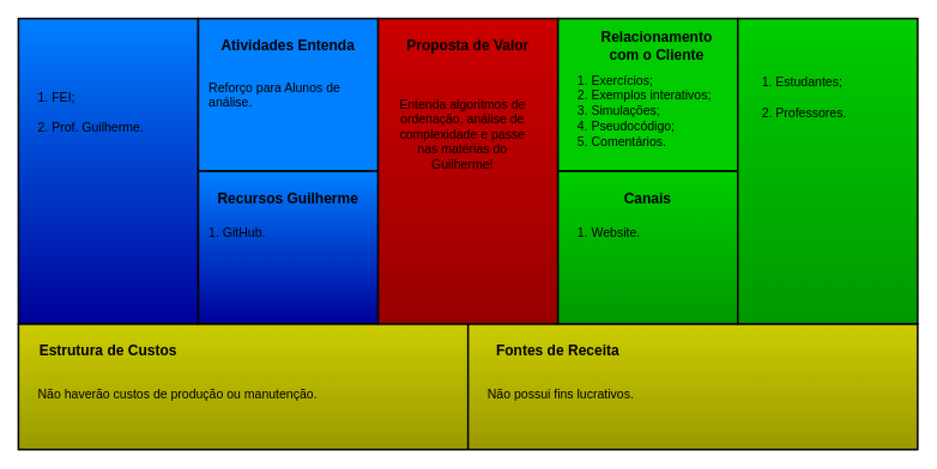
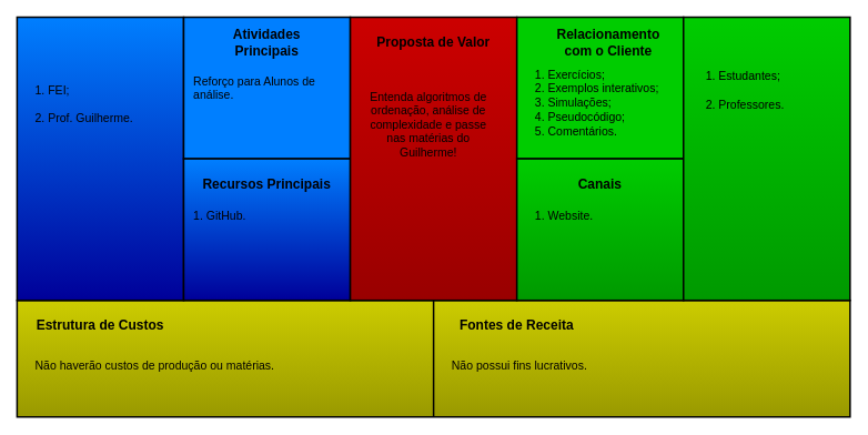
- <mxCell id="6" value="Atividades Entenda" style="text;html=1;align=center;verticalAlign=middle;whiteSpace=wrap;rounded=0;fontStyle=1;fontSize=16;" vertex="1" parent="1"><mxGeometry x="240" y="30" width="160" height="40" as="geometry" /></mxCell>
+ <mxCell id="6" value="Atividades Principais" style="text;html=1;align=center;verticalAlign=middle;whiteSpace=wrap;rounded=0;fontStyle=1;fontSize=16;" vertex="1" parent="1"><mxGeometry x="240" y="30" width="160" height="40" as="geometry" /></mxCell>
- <mxCell id="7" value="Recursos Guilherme" style="text;html=1;align=center;verticalAlign=middle;whiteSpace=wrap;rounded=0;fontStyle=1;fontSize=16;" vertex="1" parent="1"><mxGeometry x="240" y="200" width="160" height="40" as="geometry" /></mxCell>
+ <mxCell id="7" value="Recursos Principais" style="text;html=1;align=center;verticalAlign=middle;whiteSpace=wrap;rounded=0;fontStyle=1;fontSize=16;" vertex="1" parent="1"><mxGeometry x="240" y="200" width="160" height="40" as="geometry" /></mxCell>
- <mxCell id="25" value="Não haverão custos de produção ou manutenção." style="text;html=1;align=left;verticalAlign=middle;whiteSpace=wrap;rounded=0;fontStyle=0;fontSize=14;" vertex="1" parent="1"><mxGeometry x="40" y="410" width="460" height="55" as="geometry" /></mxCell>
+ <mxCell id="25" value="Não haverão custos de produção ou matérias." style="text;html=1;align=left;verticalAlign=middle;whiteSpace=wrap;rounded=0;fontStyle=0;fontSize=14;" vertex="1" parent="1"><mxGeometry x="40" y="410" width="460" height="55" as="geometry" /></mxCell>
